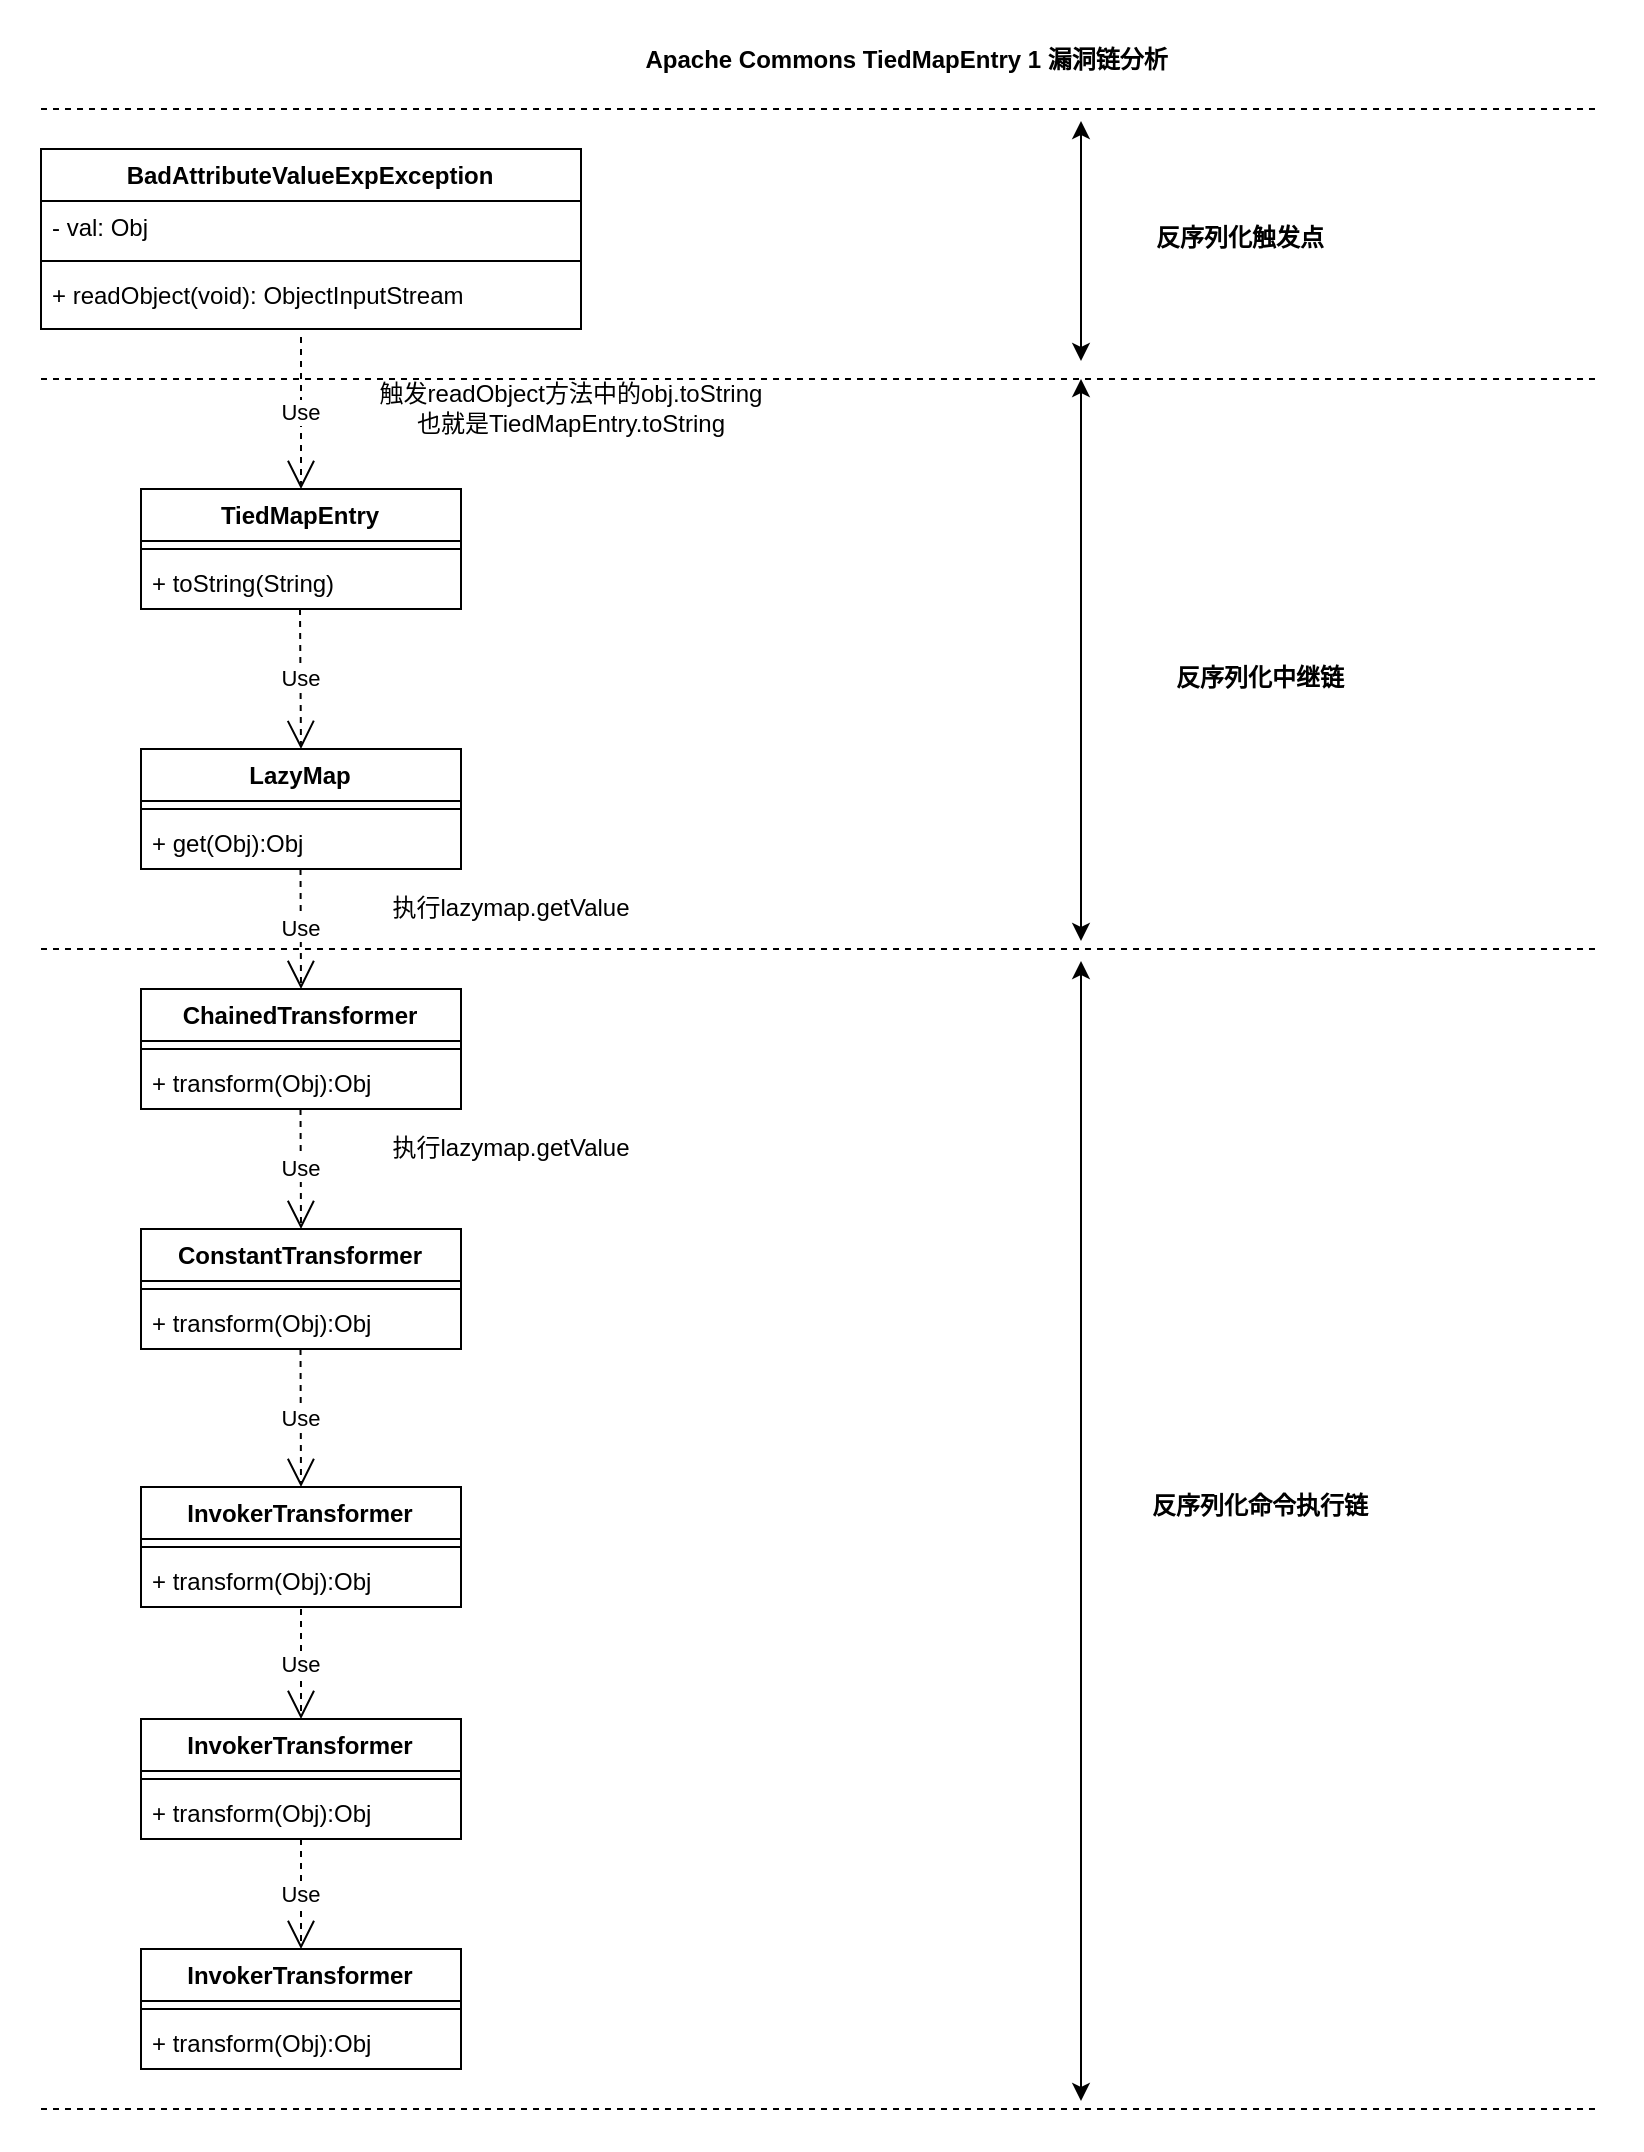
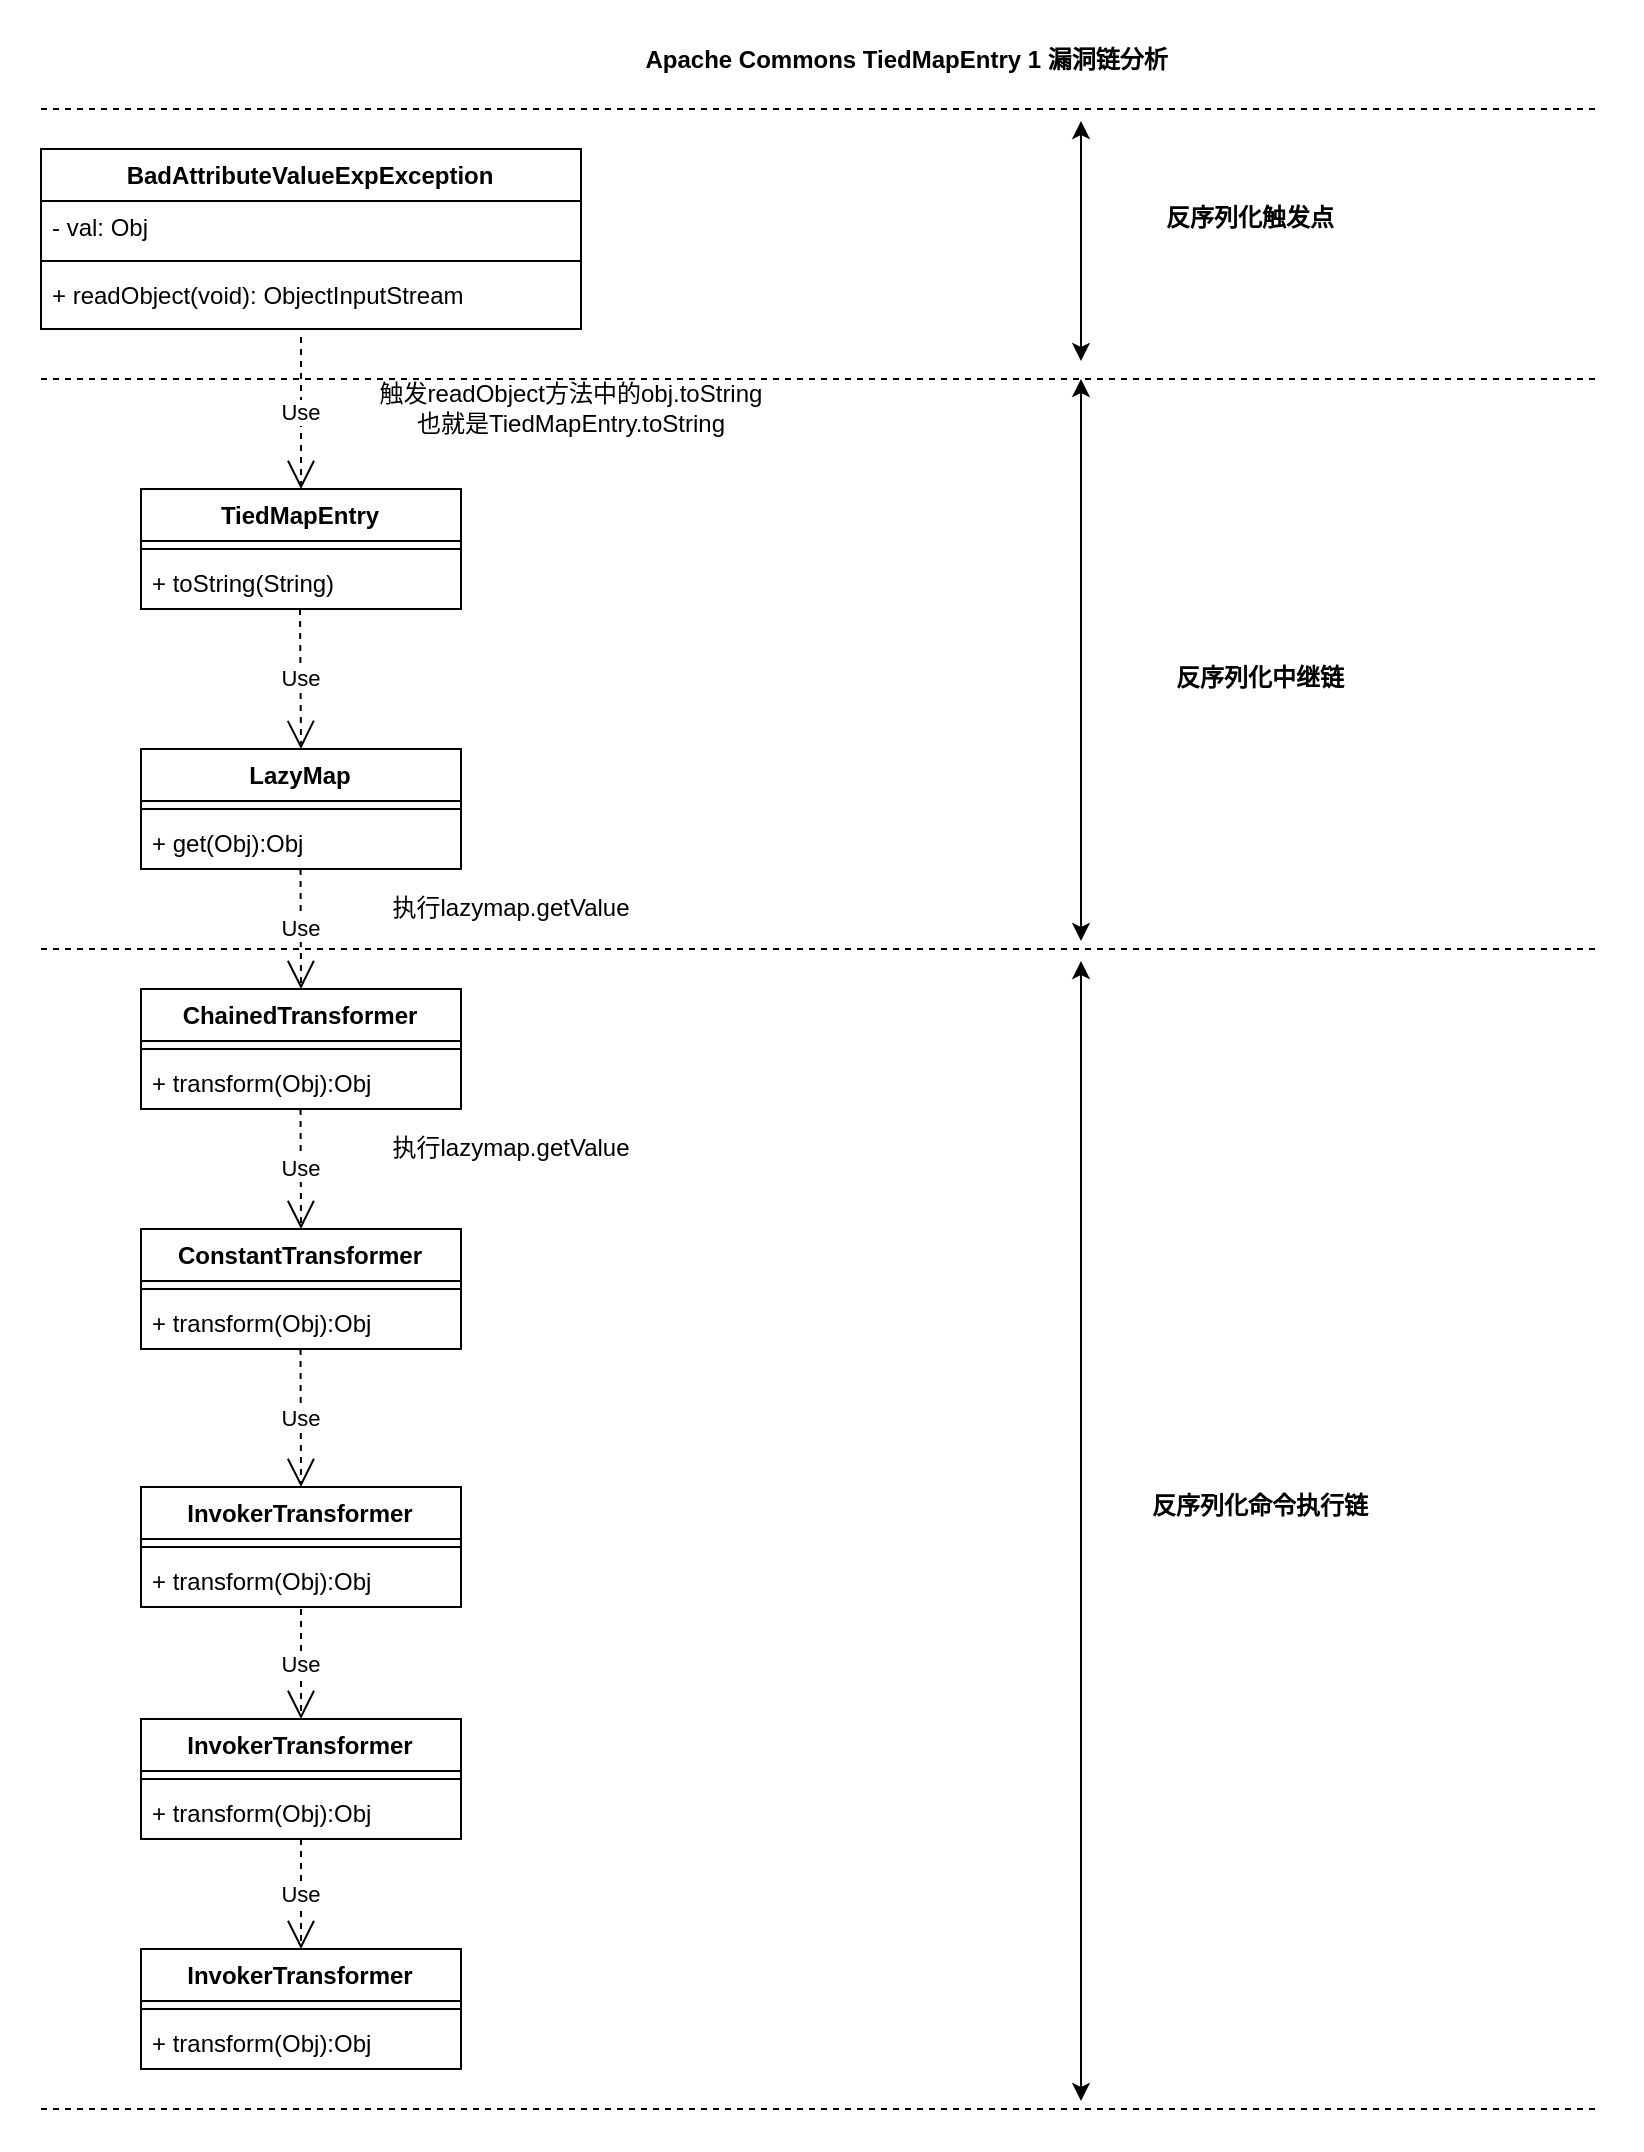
- <mxCell id="44" value="&lt;b&gt;反序列化触发点&lt;/b&gt;" style="text;html=1;strokeColor=none;fillColor=none;align=center;verticalAlign=middle;whiteSpace=wrap;rounded=0;" vertex="1" parent="1"><mxGeometry x="560" y="109" width="120" height="20" as="geometry" /></mxCell>
+ <mxCell id="44" value="&lt;b&gt;反序列化触发点&lt;/b&gt;" style="text;html=1;strokeColor=none;fillColor=none;align=center;verticalAlign=middle;whiteSpace=wrap;rounded=0;" vertex="1" parent="1"><mxGeometry x="565" y="99" width="120" height="20" as="geometry" /></mxCell>
